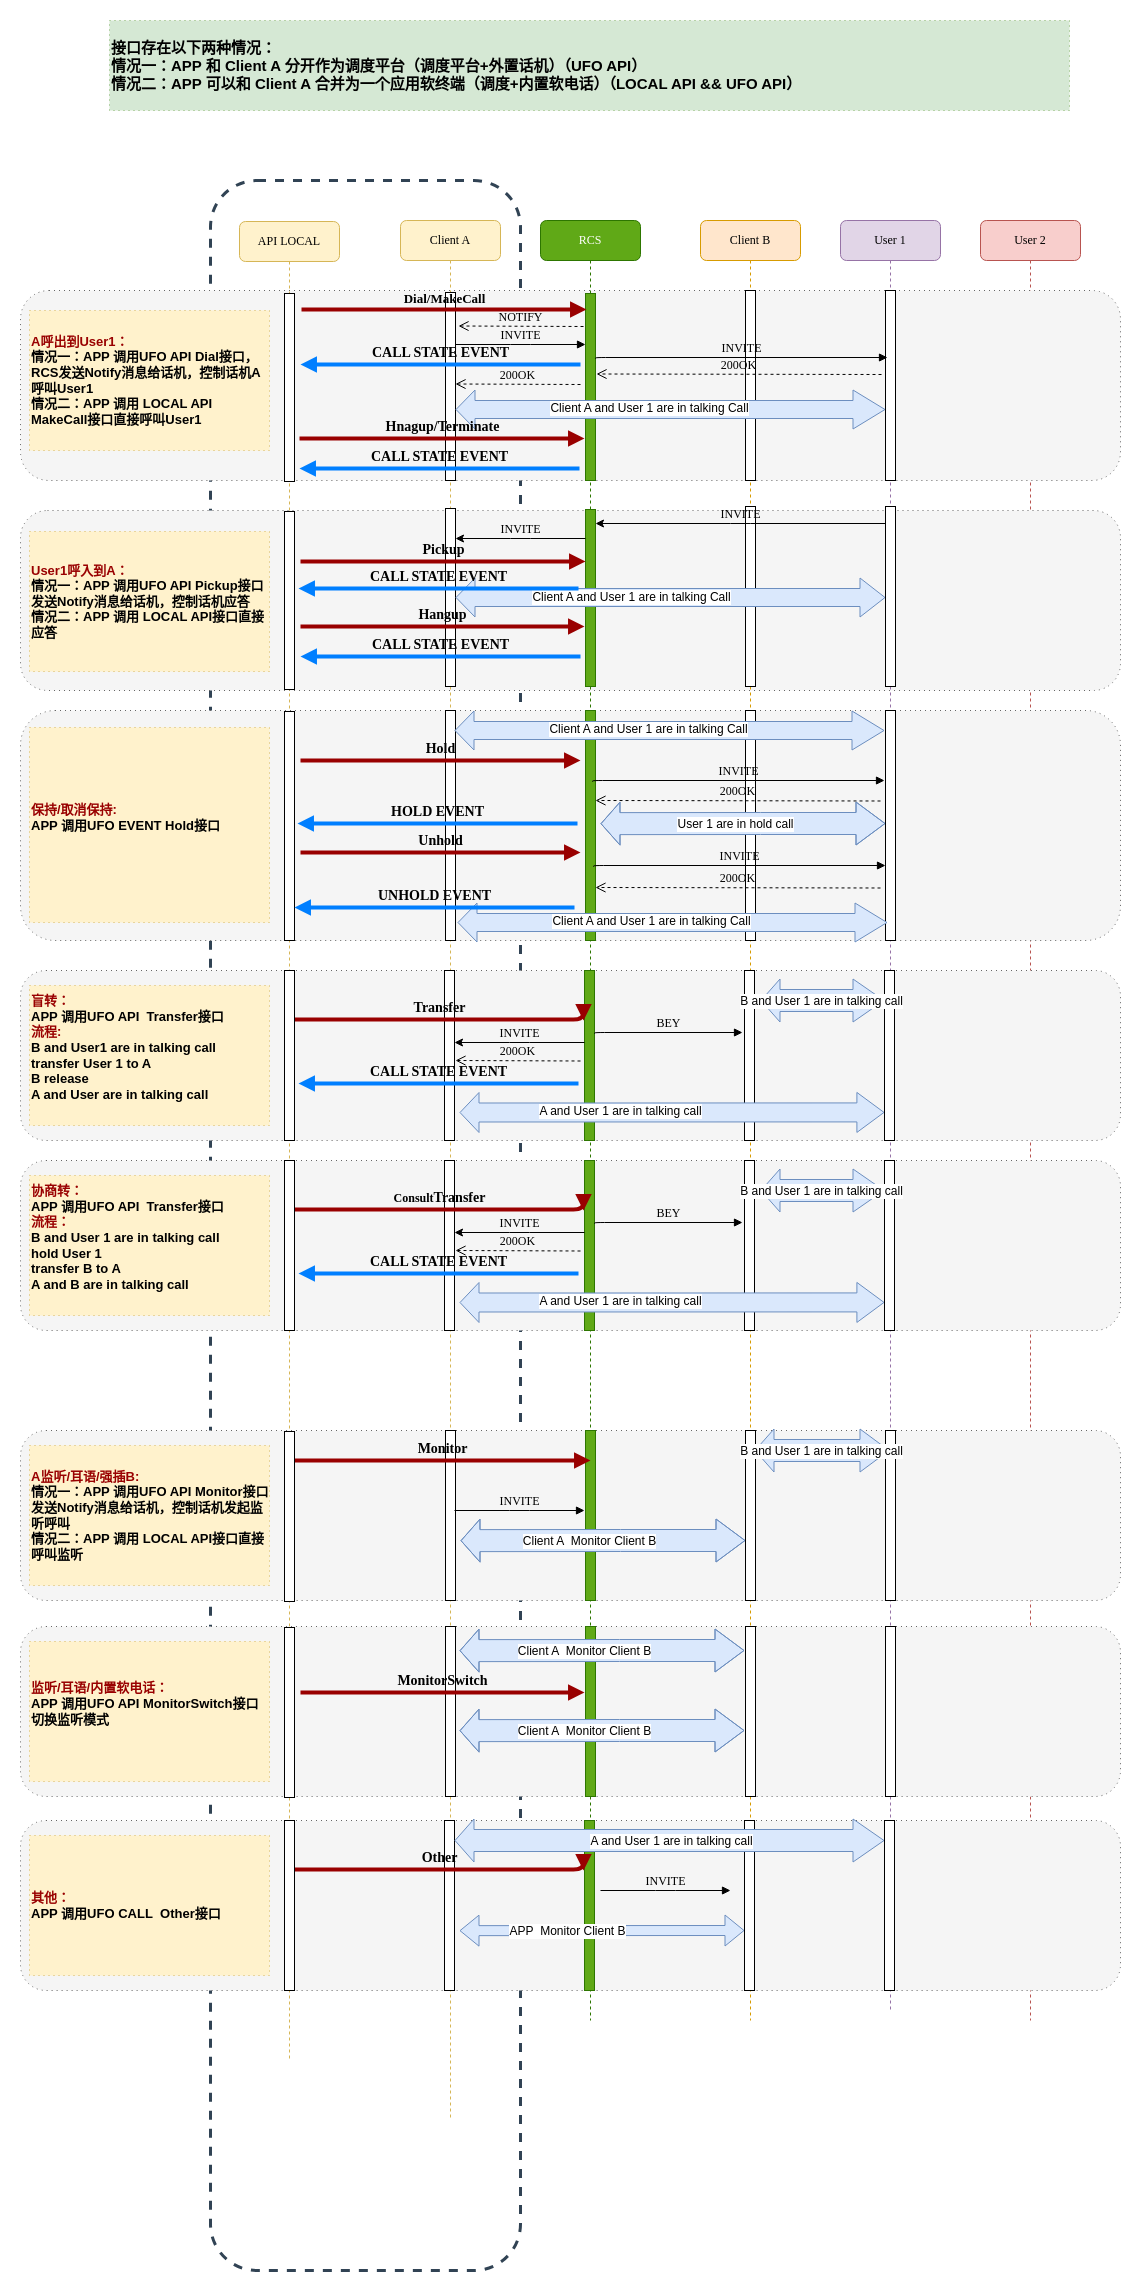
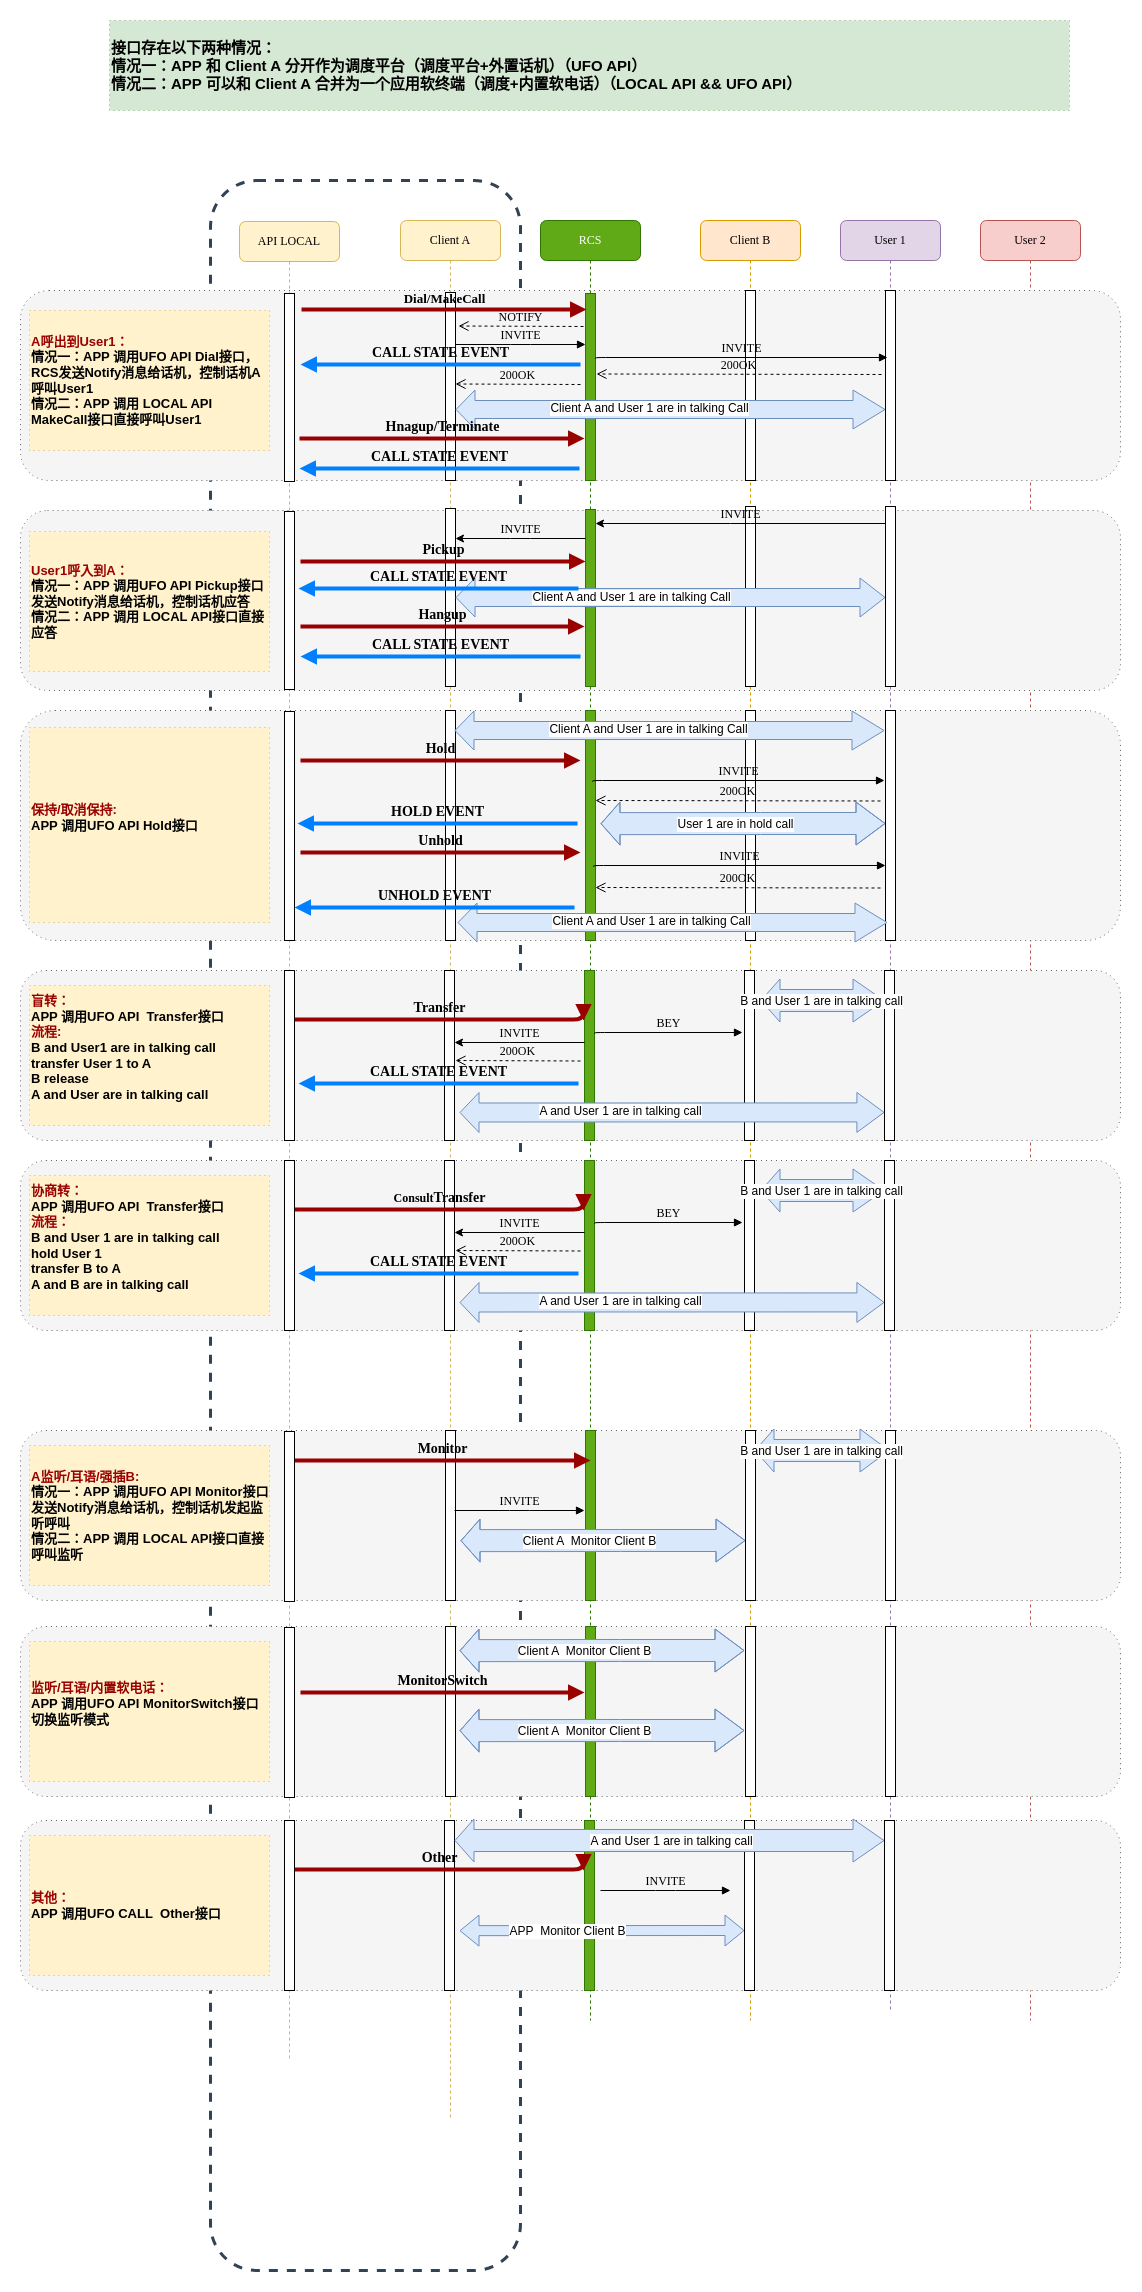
- <mxCell id="85" value="&lt;font style=&quot;font-size: 13px&quot;&gt;&lt;b style=&quot;font-size: 13px&quot;&gt;&lt;font color=&quot;#990000&quot; style=&quot;font-size: 13px&quot;&gt;保持/取消保持:&lt;/font&gt;&lt;br style=&quot;font-size: 13px&quot;&gt;APP 调用UFO EVENT Hold接口&lt;br style=&quot;font-size: 13px&quot;&gt;&lt;br style=&quot;font-size: 13px&quot;&gt;&lt;/b&gt;&lt;/font&gt;" style="text;html=1;fillColor=#fff2cc;align=left;verticalAlign=middle;whiteSpace=wrap;rounded=0;dashed=1;dashPattern=1 4;strokeColor=#d6b656;fontSize=13;" parent="1" vertex="1"><mxGeometry x="29" y="727" width="240" height="195" as="geometry" /></mxCell>
+ <mxCell id="85" value="&lt;font style=&quot;font-size: 13px&quot;&gt;&lt;b style=&quot;font-size: 13px&quot;&gt;&lt;font color=&quot;#990000&quot; style=&quot;font-size: 13px&quot;&gt;保持/取消保持:&lt;/font&gt;&lt;br style=&quot;font-size: 13px&quot;&gt;APP 调用UFO API Hold接口&lt;br style=&quot;font-size: 13px&quot;&gt;&lt;br style=&quot;font-size: 13px&quot;&gt;&lt;/b&gt;&lt;/font&gt;" style="text;html=1;fillColor=#fff2cc;align=left;verticalAlign=middle;whiteSpace=wrap;rounded=0;dashed=1;dashPattern=1 4;strokeColor=#d6b656;fontSize=13;" parent="1" vertex="1"><mxGeometry x="29" y="727" width="240" height="195" as="geometry" /></mxCell>
